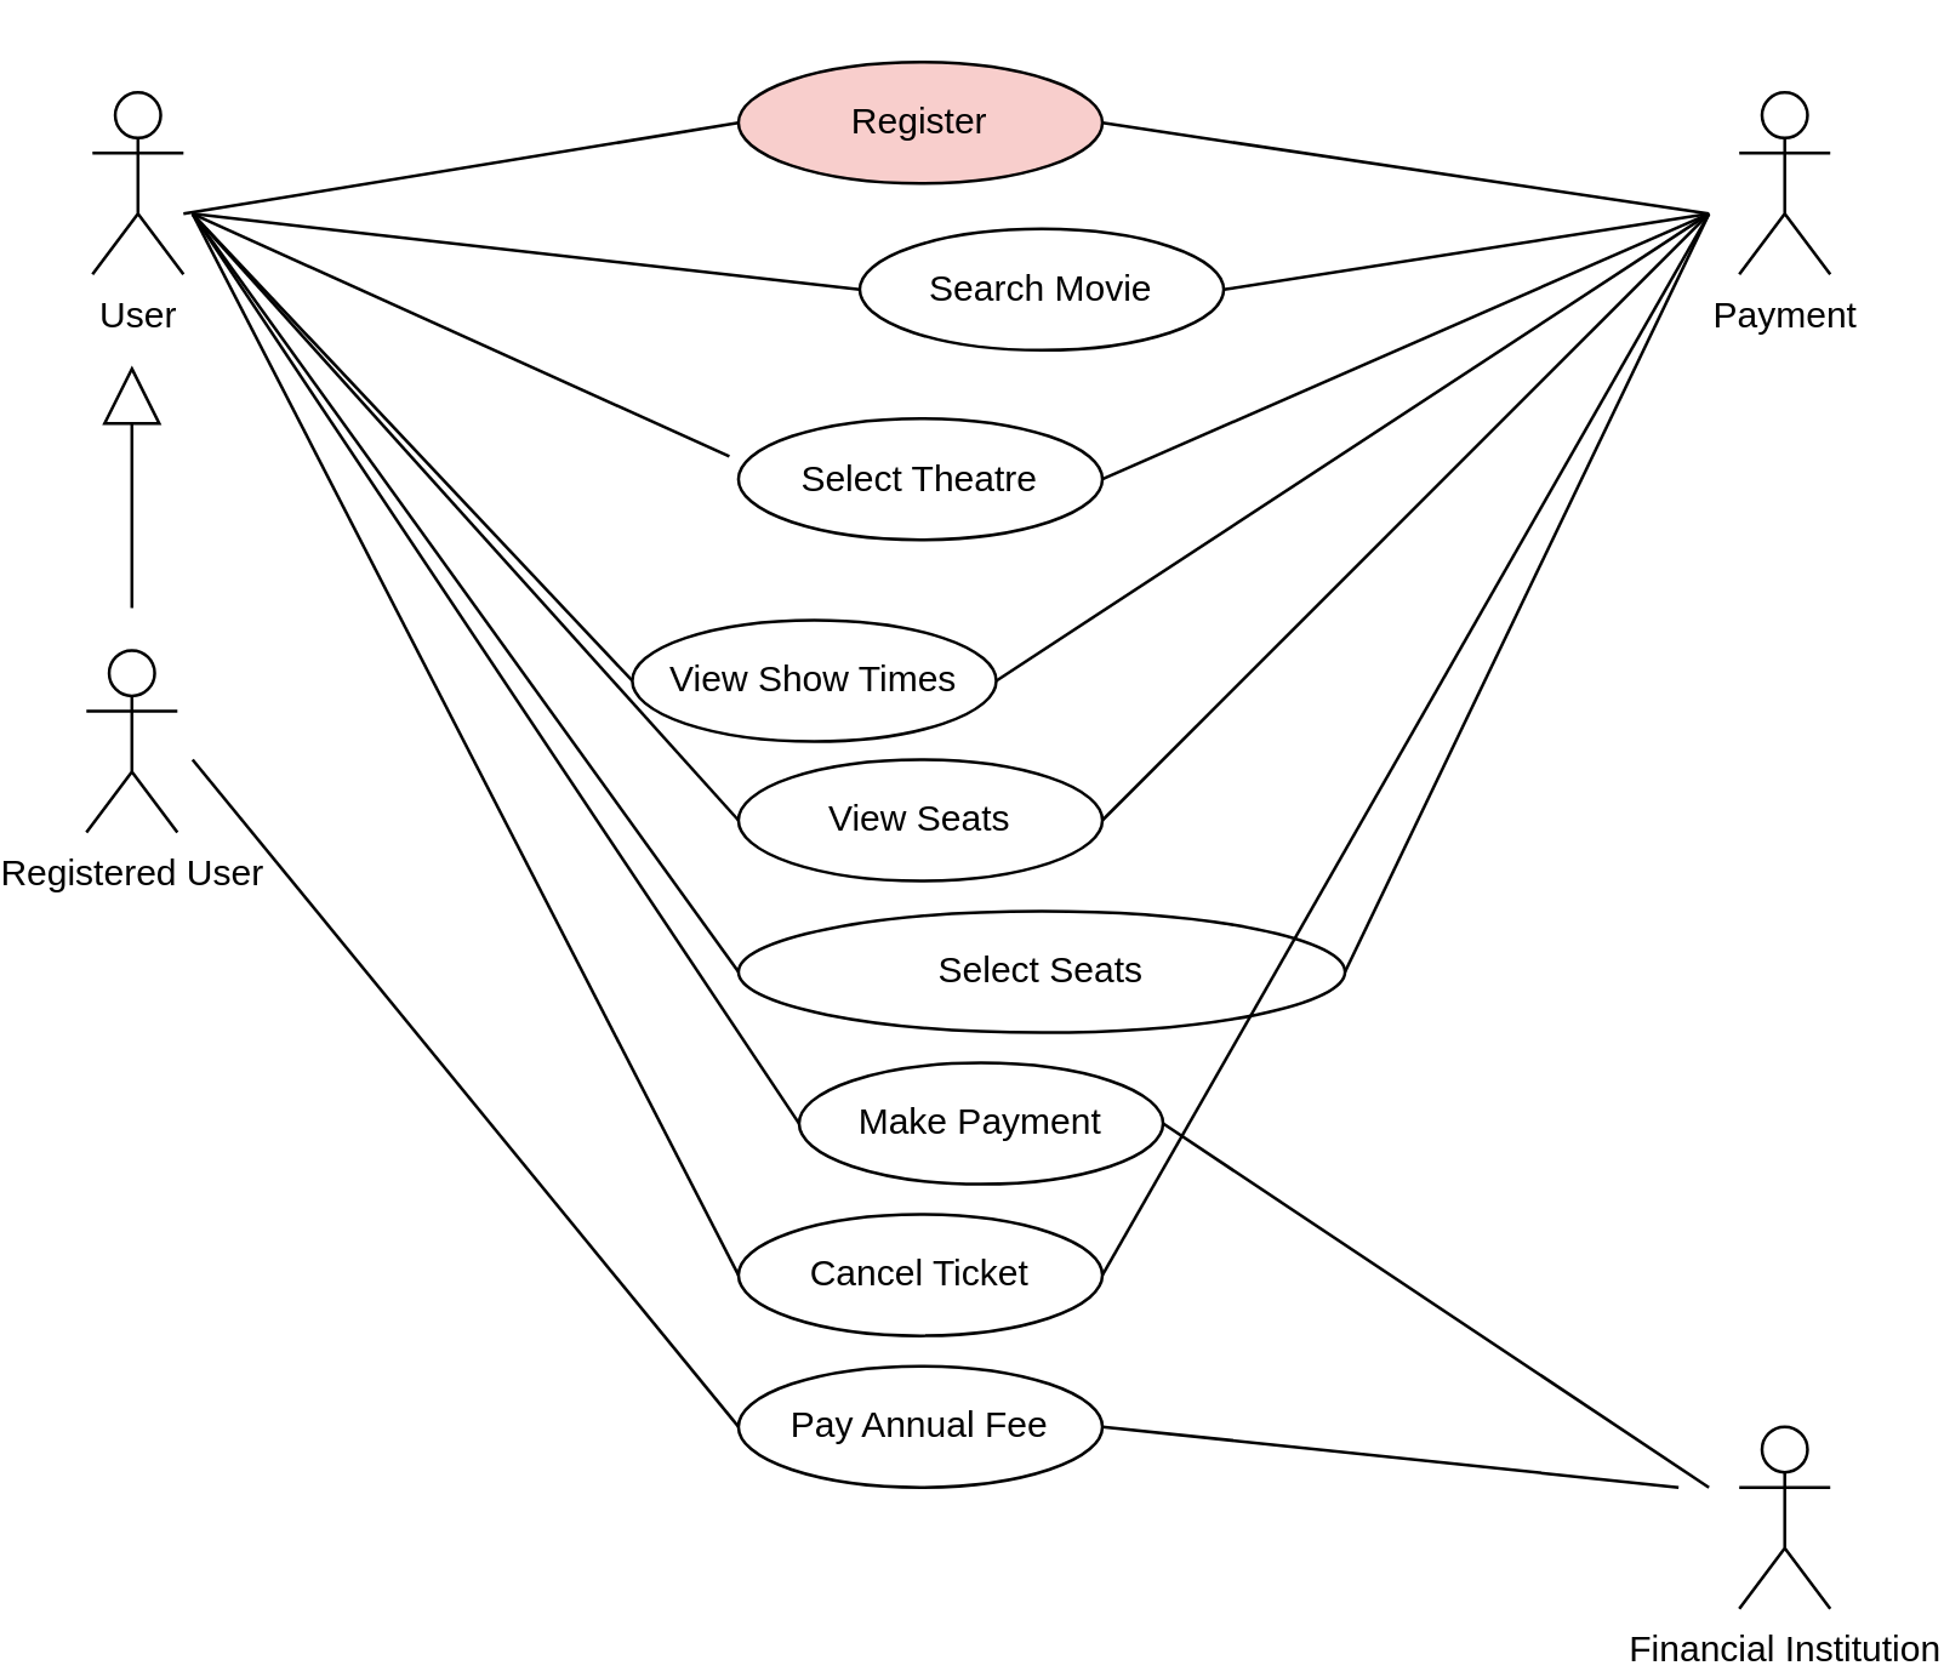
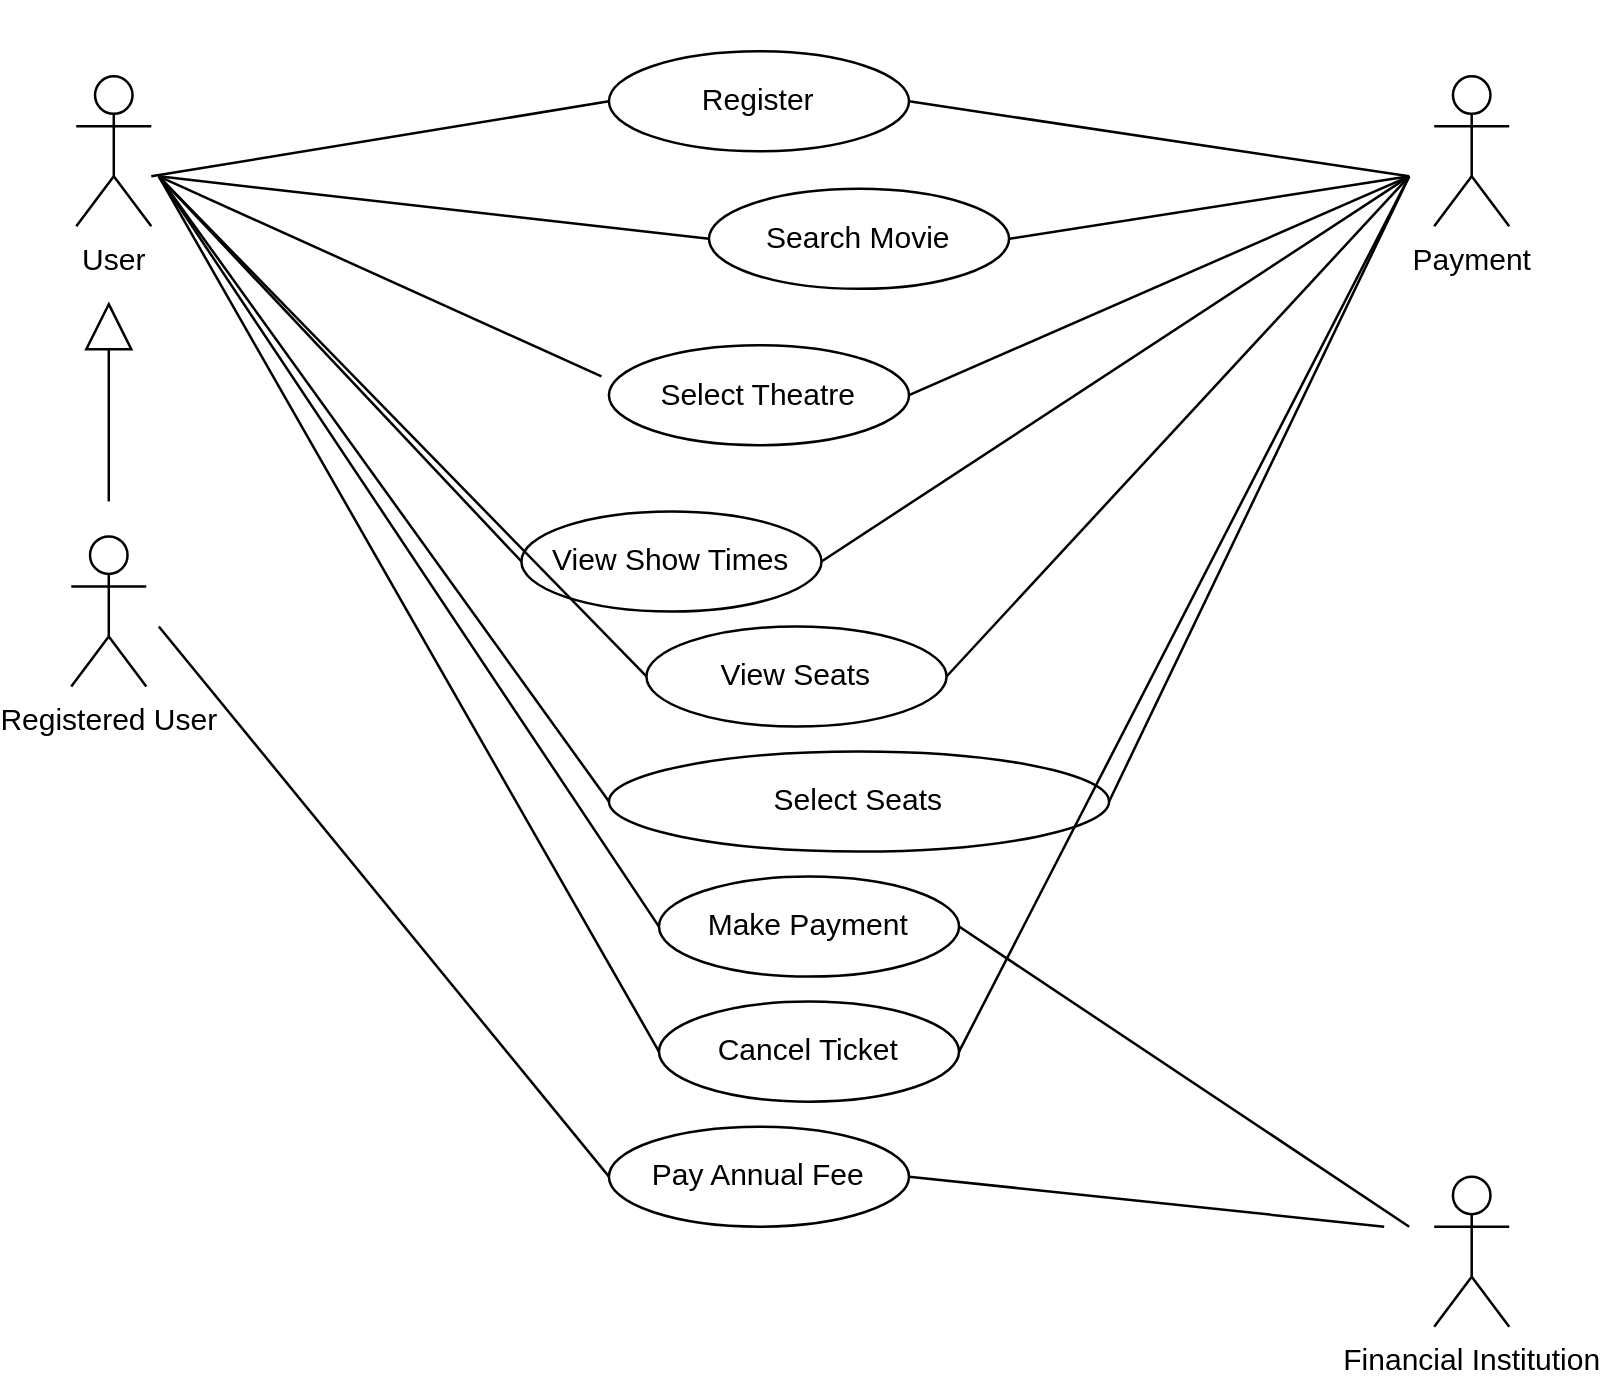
- <mxCell id="2" value="Register" style="ellipse;whiteSpace=wrap;html=1;fillColor=#f8cecc;" parent="1" vertex="1"><mxGeometry x="235" y="20" width="120" height="40" as="geometry" /></mxCell>
+ <mxCell id="2" value="Register" style="ellipse;whiteSpace=wrap;html=1;" parent="1" vertex="1"><mxGeometry x="235" y="20" width="120" height="40" as="geometry" /></mxCell>
- <mxCell id="6" value="View Seats" style="ellipse;whiteSpace=wrap;html=1;" parent="1" vertex="1"><mxGeometry x="235" y="250" width="120" height="40" as="geometry" /></mxCell>
+ <mxCell id="6" value="View Seats" style="ellipse;whiteSpace=wrap;html=1;" parent="1" vertex="1"><mxGeometry x="250" y="250" width="120" height="40" as="geometry" /></mxCell>
- <mxCell id="9" value="Cancel Ticket" style="ellipse;whiteSpace=wrap;html=1;" parent="1" vertex="1"><mxGeometry x="235" y="400" width="120" height="40" as="geometry" /></mxCell>
+ <mxCell id="9" value="Cancel Ticket" style="ellipse;whiteSpace=wrap;html=1;" parent="1" vertex="1"><mxGeometry x="255" y="400" width="120" height="40" as="geometry" /></mxCell>
